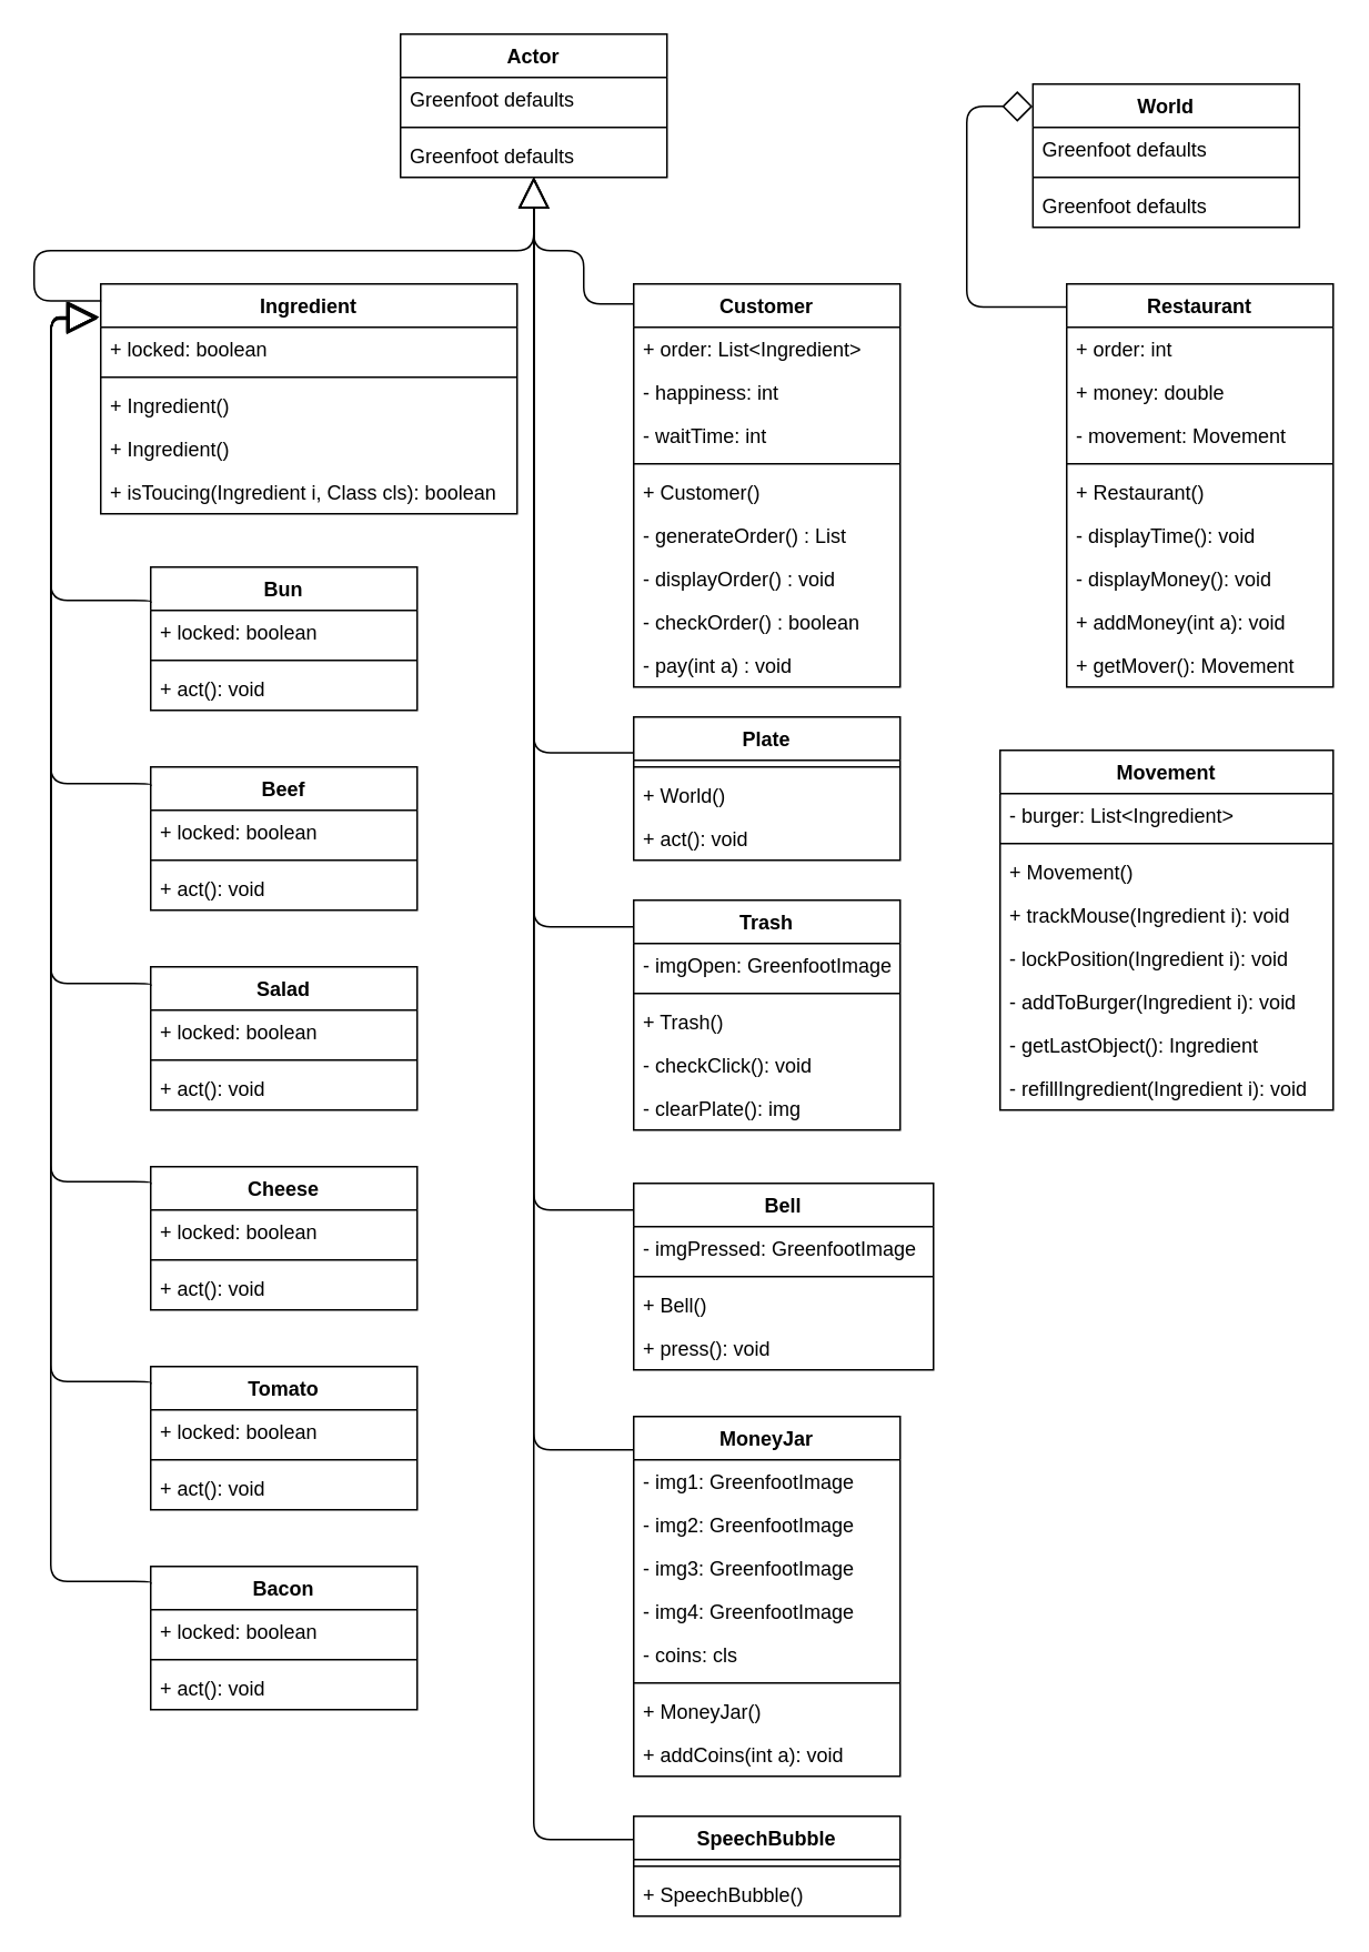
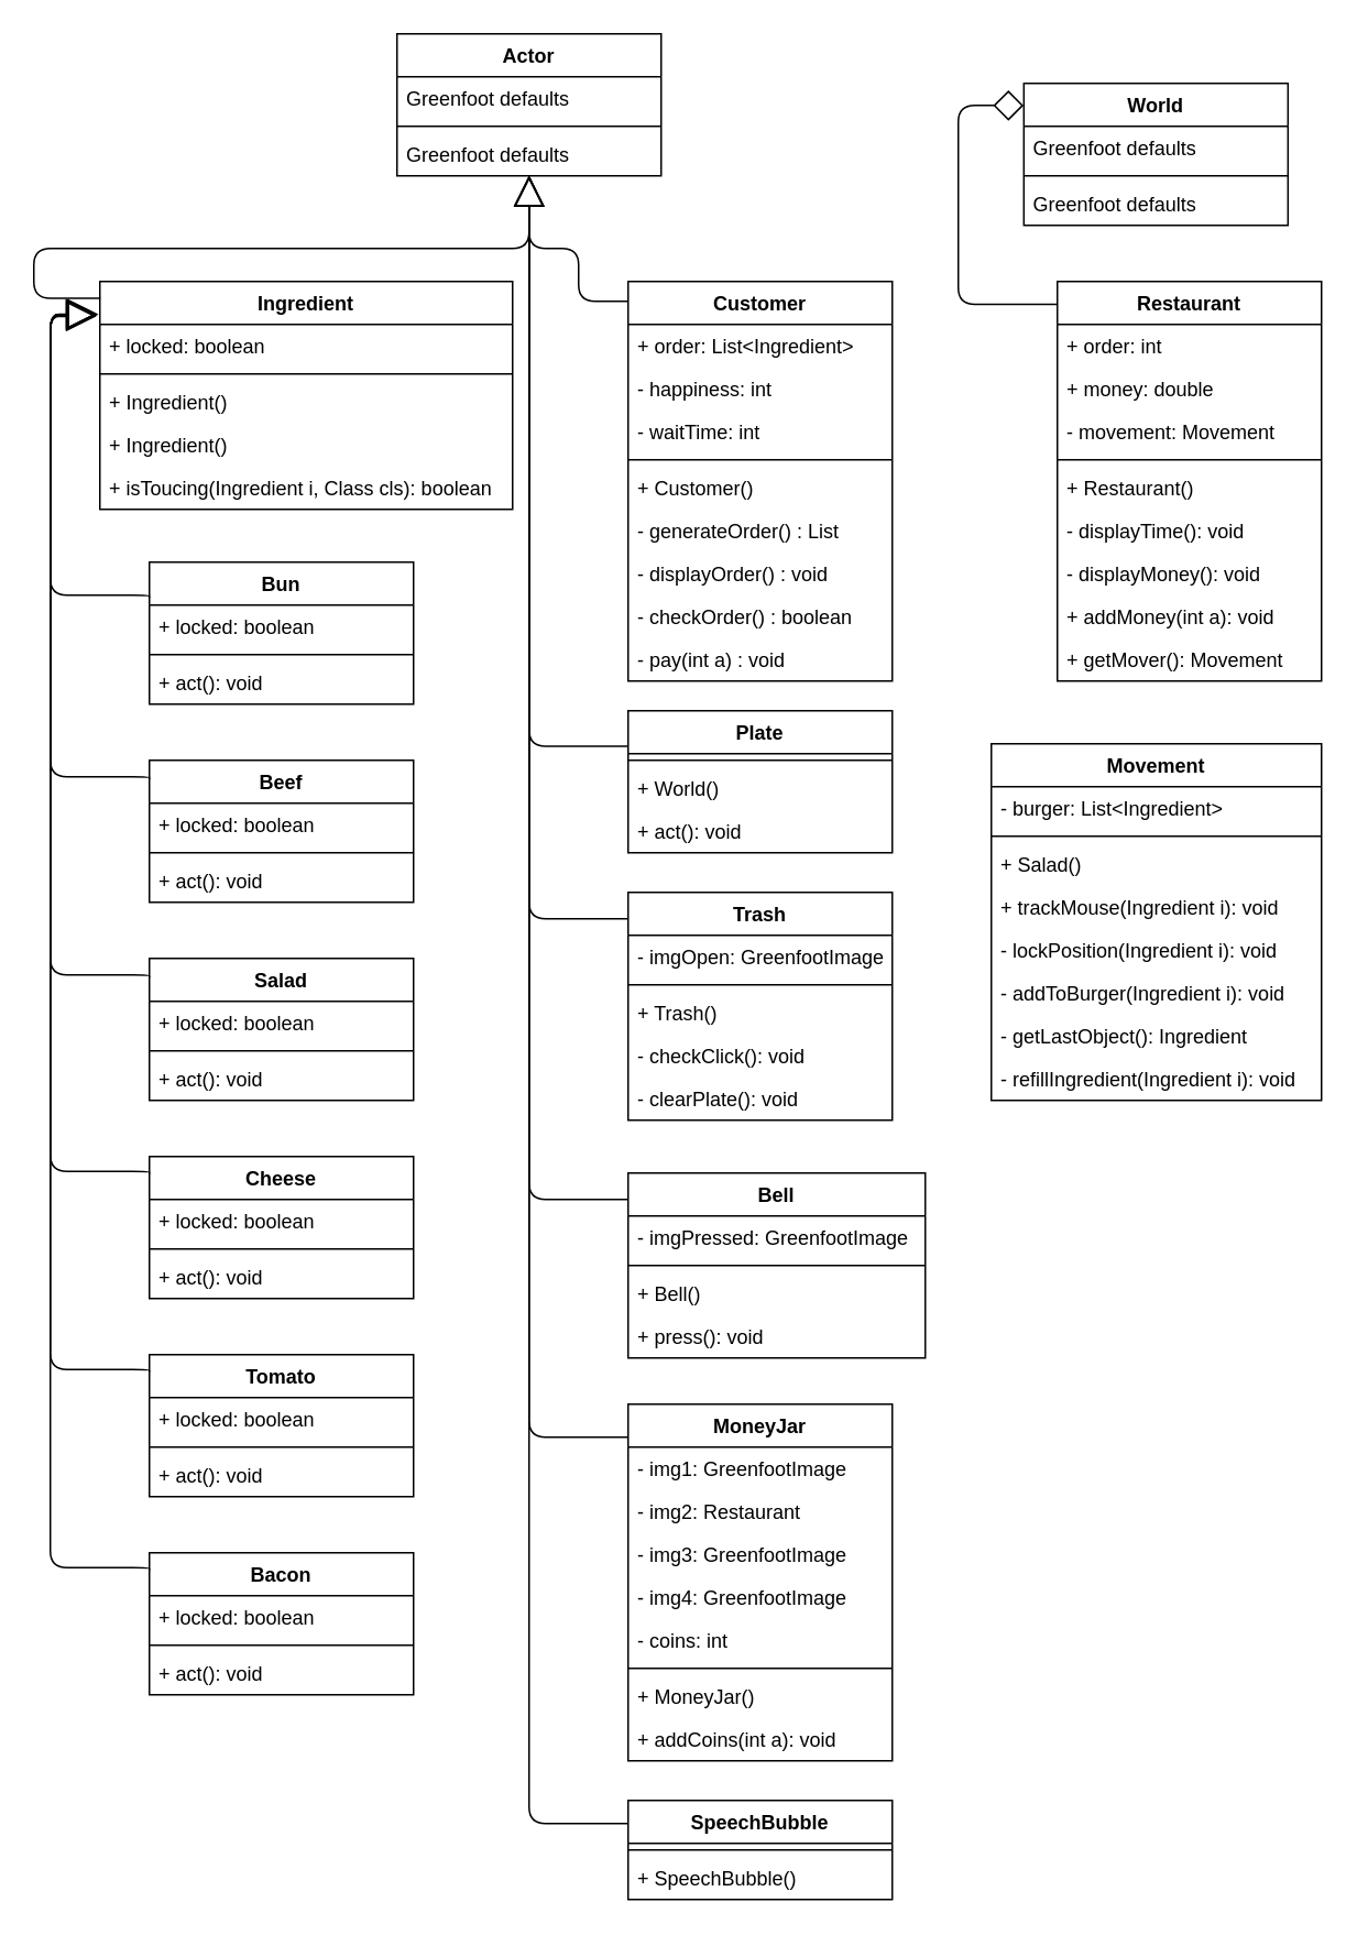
- <mxCell id="53" value="+ Movement()" style="text;strokeColor=none;fillColor=none;align=left;verticalAlign=top;spacingLeft=4;spacingRight=4;overflow=hidden;rotatable=0;points=[[0,0.5],[1,0.5]];portConstraint=eastwest;" parent="50" vertex="1"><mxGeometry y="60" width="200" height="26" as="geometry" /></mxCell>
+ <mxCell id="53" value="+ Salad()" style="text;strokeColor=none;fillColor=none;align=left;verticalAlign=top;spacingLeft=4;spacingRight=4;overflow=hidden;rotatable=0;points=[[0,0.5],[1,0.5]];portConstraint=eastwest;" parent="50" vertex="1"><mxGeometry y="60" width="200" height="26" as="geometry" /></mxCell>
- <mxCell id="68" value="- clearPlate(): img" style="text;strokeColor=none;fillColor=none;align=left;verticalAlign=top;spacingLeft=4;spacingRight=4;overflow=hidden;rotatable=0;points=[[0,0.5],[1,0.5]];portConstraint=eastwest;" parent="63" vertex="1"><mxGeometry y="112" width="160" height="26" as="geometry" /></mxCell>
+ <mxCell id="68" value="- clearPlate(): void" style="text;strokeColor=none;fillColor=none;align=left;verticalAlign=top;spacingLeft=4;spacingRight=4;overflow=hidden;rotatable=0;points=[[0,0.5],[1,0.5]];portConstraint=eastwest;" parent="63" vertex="1"><mxGeometry y="112" width="160" height="26" as="geometry" /></mxCell>
- <mxCell id="76" value="- img2: GreenfootImage" style="text;strokeColor=none;fillColor=none;align=left;verticalAlign=top;spacingLeft=4;spacingRight=4;overflow=hidden;rotatable=0;points=[[0,0.5],[1,0.5]];portConstraint=eastwest;" parent="74" vertex="1"><mxGeometry y="52" width="160" height="26" as="geometry" /></mxCell>
+ <mxCell id="76" value="- img2: Restaurant" style="text;strokeColor=none;fillColor=none;align=left;verticalAlign=top;spacingLeft=4;spacingRight=4;overflow=hidden;rotatable=0;points=[[0,0.5],[1,0.5]];portConstraint=eastwest;" parent="74" vertex="1"><mxGeometry y="52" width="160" height="26" as="geometry" /></mxCell>
- <mxCell id="79" value="- coins: cls" style="text;strokeColor=none;fillColor=none;align=left;verticalAlign=top;spacingLeft=4;spacingRight=4;overflow=hidden;rotatable=0;points=[[0,0.5],[1,0.5]];portConstraint=eastwest;" parent="74" vertex="1"><mxGeometry y="130" width="160" height="26" as="geometry" /></mxCell>
+ <mxCell id="79" value="- coins: int" style="text;strokeColor=none;fillColor=none;align=left;verticalAlign=top;spacingLeft=4;spacingRight=4;overflow=hidden;rotatable=0;points=[[0,0.5],[1,0.5]];portConstraint=eastwest;" parent="74" vertex="1"><mxGeometry y="130" width="160" height="26" as="geometry" /></mxCell>
